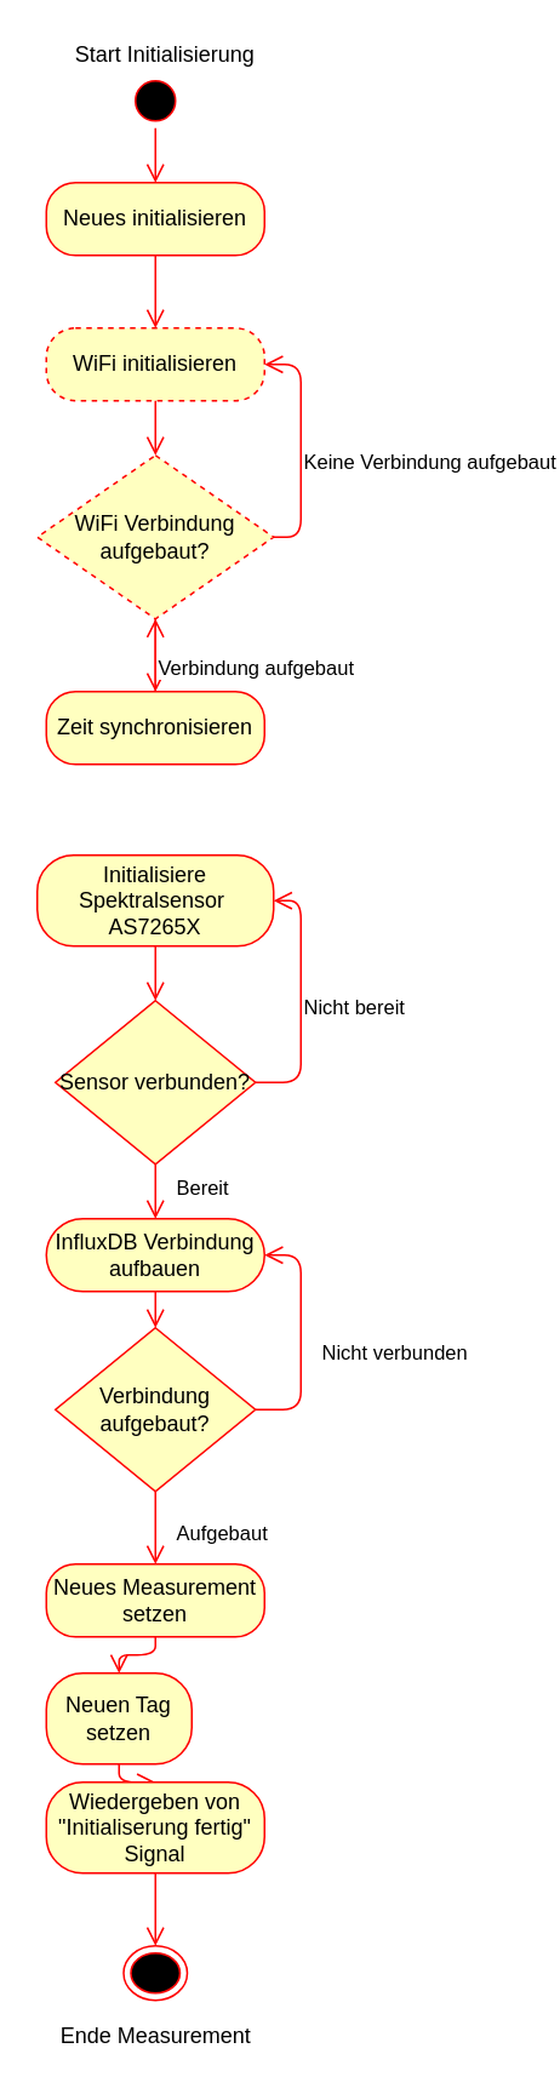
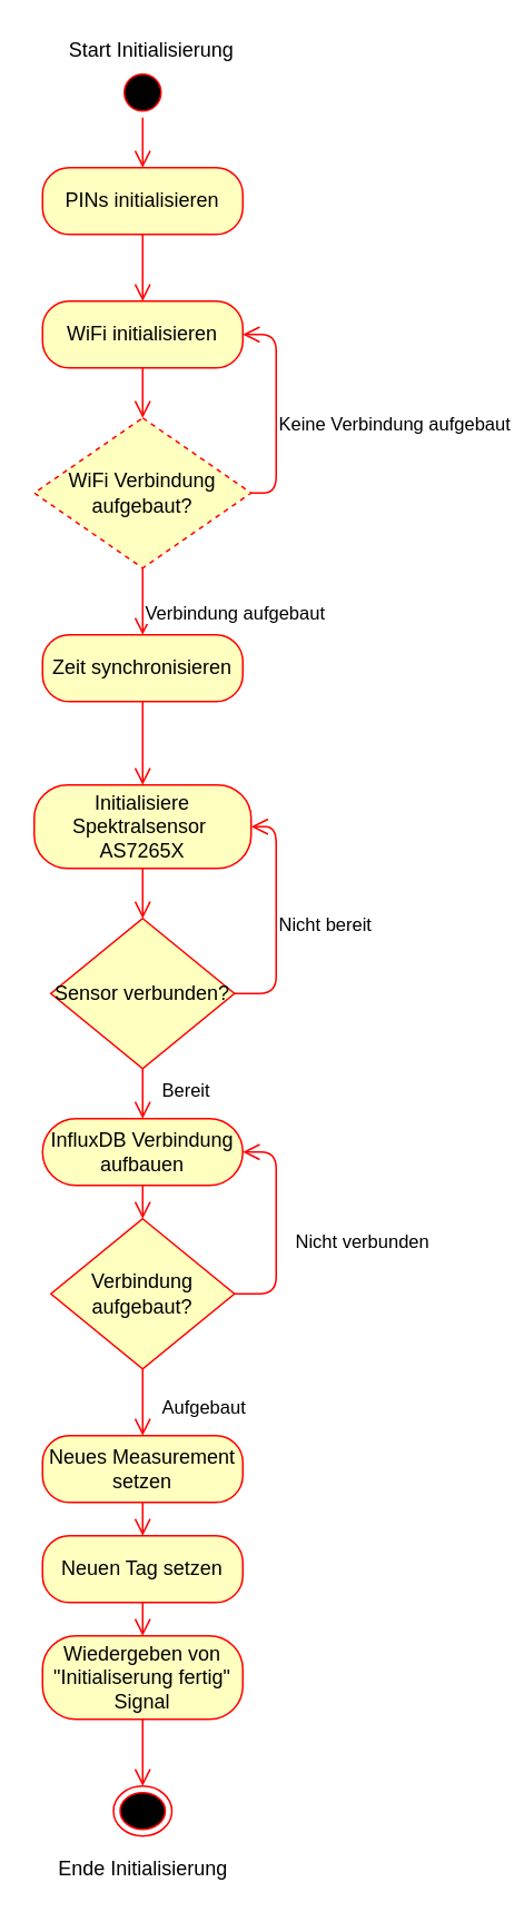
- <mxCell id="5" value="Neues initialisieren" style="rounded=1;whiteSpace=wrap;html=1;arcSize=40;fontColor=#000000;fillColor=#ffffc0;strokeColor=#ff0000;" parent="1" vertex="1"><mxGeometry x="25" y="100" width="120" height="40" as="geometry" /></mxCell>
+ <mxCell id="5" value="PINs initialisieren" style="rounded=1;whiteSpace=wrap;html=1;arcSize=40;fontColor=#000000;fillColor=#ffffc0;strokeColor=#ff0000;" parent="1" vertex="1"><mxGeometry x="25" y="100" width="120" height="40" as="geometry" /></mxCell>
- <mxCell id="4" value="WiFi initialisieren" style="rounded=1;whiteSpace=wrap;html=1;arcSize=40;fontColor=#000000;fillColor=#ffffc0;strokeColor=#ff0000;dashed=1;" parent="1" vertex="1"><mxGeometry x="25" y="180" width="120" height="40" as="geometry" /></mxCell>
+ <mxCell id="4" value="WiFi initialisieren" style="rounded=1;whiteSpace=wrap;html=1;arcSize=40;fontColor=#000000;fillColor=#ffffc0;strokeColor=#ff0000;" parent="1" vertex="1"><mxGeometry x="25" y="180" width="120" height="40" as="geometry" /></mxCell>
- <mxCell id="30" value="" style="edgeStyle=orthogonalEdgeStyle;html=1;verticalAlign=bottom;endArrow=open;endSize=8;strokeColor=#ff0000;" parent="1" source="29" target="7" edge="1"><mxGeometry relative="1" as="geometry"><mxPoint x="70" y="470" as="targetPoint" /></mxGeometry></mxCell>
+ <mxCell id="30" value="" style="edgeStyle=orthogonalEdgeStyle;html=1;verticalAlign=bottom;endArrow=open;endSize=8;strokeColor=#ff0000;" parent="1" source="29" target="10" edge="1"><mxGeometry relative="1" as="geometry"><mxPoint x="70" y="470" as="targetPoint" /></mxGeometry></mxCell>
- <mxCell id="23" value="Neuen Tag setzen" style="rounded=1;whiteSpace=wrap;html=1;arcSize=40;fontColor=#000000;fillColor=#ffffc0;strokeColor=#ff0000;" parent="1" vertex="1"><mxGeometry x="25" y="920" width="80" height="50" as="geometry" /></mxCell>
+ <mxCell id="23" value="Neuen Tag setzen" style="rounded=1;whiteSpace=wrap;html=1;arcSize=40;fontColor=#000000;fillColor=#ffffc0;strokeColor=#ff0000;" parent="1" vertex="1"><mxGeometry x="25" y="920" width="120" height="40" as="geometry" /></mxCell>
- <mxCell id="31" value="Ende Measurement&lt;br&gt;" style="text;html=1;align=center;verticalAlign=middle;resizable=0;points=[];autosize=1;strokeColor=none;fillColor=none;" parent="1" vertex="1"><mxGeometry x="25" y="1110" width="120" height="20" as="geometry" /></mxCell>
+ <mxCell id="31" value="Ende Initialisierung&lt;br&gt;" style="text;html=1;align=center;verticalAlign=middle;resizable=0;points=[];autosize=1;strokeColor=none;fillColor=none;" parent="1" vertex="1"><mxGeometry x="25" y="1110" width="120" height="20" as="geometry" /></mxCell>
